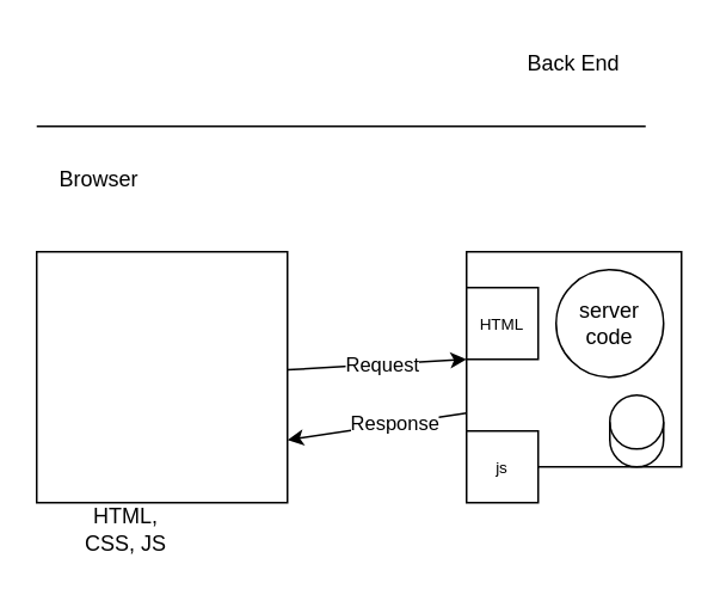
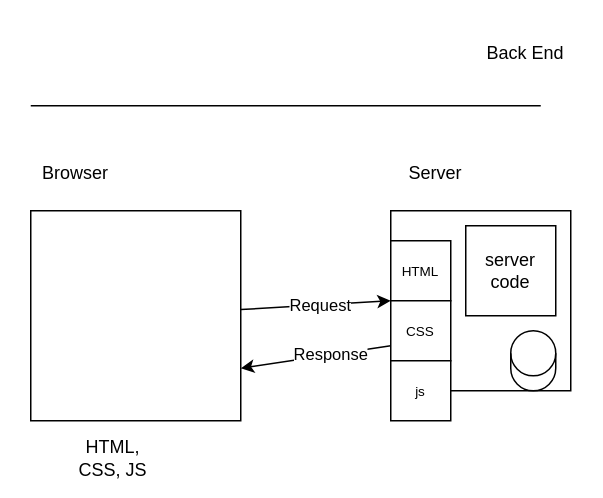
- <mxCell id="3" value="Back End" style="text;html=1;strokeColor=none;fillColor=none;align=center;verticalAlign=middle;whiteSpace=wrap;rounded=0;" vertex="1" parent="1"><mxGeometry x="290" y="20" width="60" height="30" as="geometry" /></mxCell>
+ <mxCell id="3" value="Back End" style="text;html=1;strokeColor=none;fillColor=none;align=center;verticalAlign=middle;whiteSpace=wrap;rounded=0;" vertex="1" parent="1"><mxGeometry x="320" y="20" width="60" height="30" as="geometry" /></mxCell>
- <mxCell id="7" value="Browser" style="text;html=1;strokeColor=none;fillColor=none;align=center;verticalAlign=middle;whiteSpace=wrap;rounded=0;" vertex="1" parent="1"><mxGeometry x="25" y="85" width="60" height="30" as="geometry" /></mxCell>
+ <mxCell id="7" value="Browser" style="text;html=1;strokeColor=none;fillColor=none;align=center;verticalAlign=middle;whiteSpace=wrap;rounded=0;" vertex="1" parent="1"><mxGeometry x="20" y="100" width="60" height="30" as="geometry" /></mxCell>
+ <mxCell id="11" value="Server" style="text;html=1;strokeColor=none;fillColor=none;align=center;verticalAlign=middle;whiteSpace=wrap;rounded=0;" vertex="1" parent="1"><mxGeometry x="260" y="100" width="60" height="30" as="geometry" /></mxCell>
- <mxCell id="12" value="server code" style="ellipse;whiteSpace=wrap;html=1;aspect=fixed;" vertex="1" parent="1"><mxGeometry x="310" y="150" width="60" height="60" as="geometry" /></mxCell>
+ <mxCell id="12" value="server code" style="whiteSpace=wrap;html=1;aspect=fixed;" vertex="1" parent="1"><mxGeometry x="310" y="150" width="60" height="60" as="geometry" /></mxCell>
+ <mxCell id="16" value="&lt;font style=&quot;font-size: 9px&quot;&gt;CSS&lt;/font&gt;" style="whiteSpace=wrap;html=1;aspect=fixed;" vertex="1" parent="1"><mxGeometry x="260" y="200" width="40" height="40" as="geometry" /></mxCell>
- <mxCell id="14" value="HTML, CSS, JS" style="text;html=1;strokeColor=none;fillColor=none;align=center;verticalAlign=middle;whiteSpace=wrap;rounded=0;" vertex="1" parent="1"><mxGeometry x="40" y="280" width="60" height="30" as="geometry" /></mxCell>
+ <mxCell id="14" value="HTML, CSS, JS" style="text;html=1;strokeColor=none;fillColor=none;align=center;verticalAlign=middle;whiteSpace=wrap;rounded=0;" vertex="1" parent="1"><mxGeometry x="45" y="290" width="60" height="30" as="geometry" /></mxCell>
